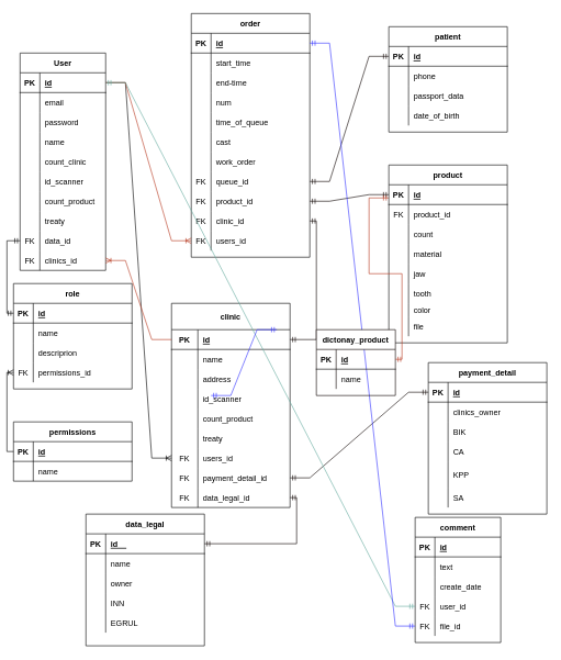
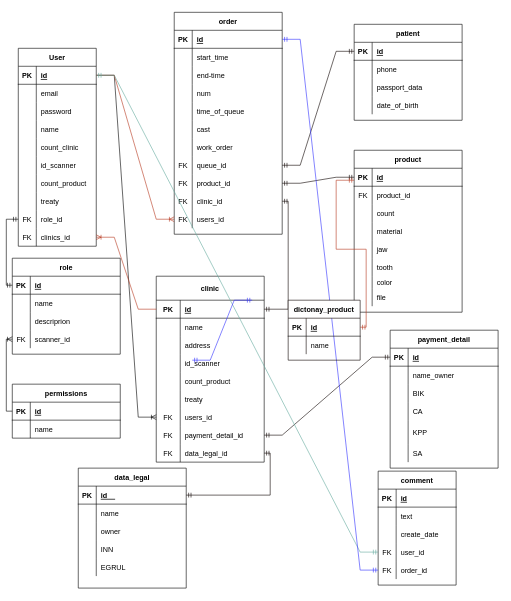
- <mxCell id="29" value="data_id" style="shape=partialRectangle;connectable=0;fillColor=none;top=0;left=0;bottom=0;right=0;align=left;spacingLeft=6;overflow=hidden;" vertex="1" parent="27"><mxGeometry x="30" width="100" height="30" as="geometry"><mxRectangle width="100" height="30" as="alternateBounds" /></mxGeometry></mxCell>
+ <mxCell id="29" value="role_id" style="shape=partialRectangle;connectable=0;fillColor=none;top=0;left=0;bottom=0;right=0;align=left;spacingLeft=6;overflow=hidden;" vertex="1" parent="27"><mxGeometry x="30" width="100" height="30" as="geometry"><mxRectangle width="100" height="30" as="alternateBounds" /></mxGeometry></mxCell>
- <mxCell id="45" value="permissions_id" style="shape=partialRectangle;connectable=0;fillColor=none;top=0;left=0;bottom=0;right=0;align=left;spacingLeft=6;overflow=hidden;" vertex="1" parent="43"><mxGeometry x="30" width="150" height="30" as="geometry"><mxRectangle width="150" height="30" as="alternateBounds" /></mxGeometry></mxCell>
+ <mxCell id="45" value="scanner_id" style="shape=partialRectangle;connectable=0;fillColor=none;top=0;left=0;bottom=0;right=0;align=left;spacingLeft=6;overflow=hidden;" vertex="1" parent="43"><mxGeometry x="30" width="150" height="30" as="geometry"><mxRectangle width="150" height="30" as="alternateBounds" /></mxGeometry></mxCell>
- <mxCell id="91" value="clinics_owner" style="shape=partialRectangle;connectable=0;fillColor=none;top=0;left=0;bottom=0;right=0;align=left;spacingLeft=6;overflow=hidden;" vertex="1" parent="89"><mxGeometry x="30" width="150" height="30" as="geometry"><mxRectangle width="150" height="30" as="alternateBounds" /></mxGeometry></mxCell>
+ <mxCell id="91" value="name_owner" style="shape=partialRectangle;connectable=0;fillColor=none;top=0;left=0;bottom=0;right=0;align=left;spacingLeft=6;overflow=hidden;" vertex="1" parent="89"><mxGeometry x="30" width="150" height="30" as="geometry"><mxRectangle width="150" height="30" as="alternateBounds" /></mxGeometry></mxCell>
- <mxCell id="213" value="file_id" style="shape=partialRectangle;connectable=0;fillColor=none;top=0;left=0;bottom=0;right=0;align=left;spacingLeft=6;overflow=hidden;" vertex="1" parent="211"><mxGeometry x="30" width="100" height="30" as="geometry"><mxRectangle width="100" height="30" as="alternateBounds" /></mxGeometry></mxCell>
+ <mxCell id="213" value="order_id" style="shape=partialRectangle;connectable=0;fillColor=none;top=0;left=0;bottom=0;right=0;align=left;spacingLeft=6;overflow=hidden;" vertex="1" parent="211"><mxGeometry x="30" width="100" height="30" as="geometry"><mxRectangle width="100" height="30" as="alternateBounds" /></mxGeometry></mxCell>
